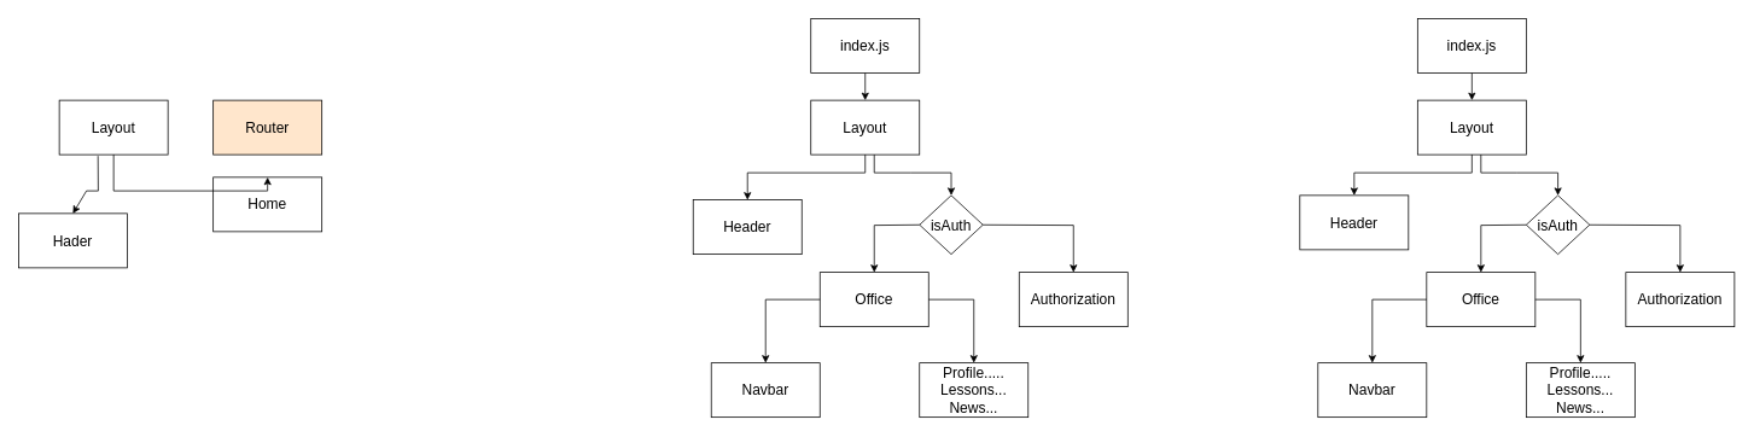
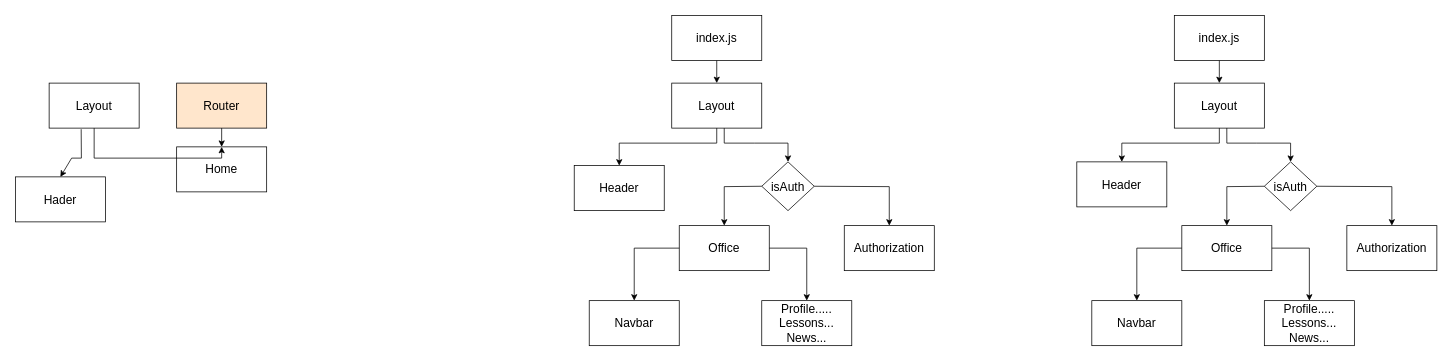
+ <mxCell id="34" value="" style="endArrow=classic;html=1;rounded=0;fontSize=16;exitX=0.5;exitY=1;exitDx=0;exitDy=0;entryX=0.5;entryY=0;entryDx=0;entryDy=0;" edge="1" parent="1" source="32" target="33"><mxGeometry width="50" height="50" relative="1" as="geometry"><mxPoint x="475" y="430" as="sourcePoint" /><mxPoint x="525" y="380" as="targetPoint" /></mxGeometry></mxCell>
